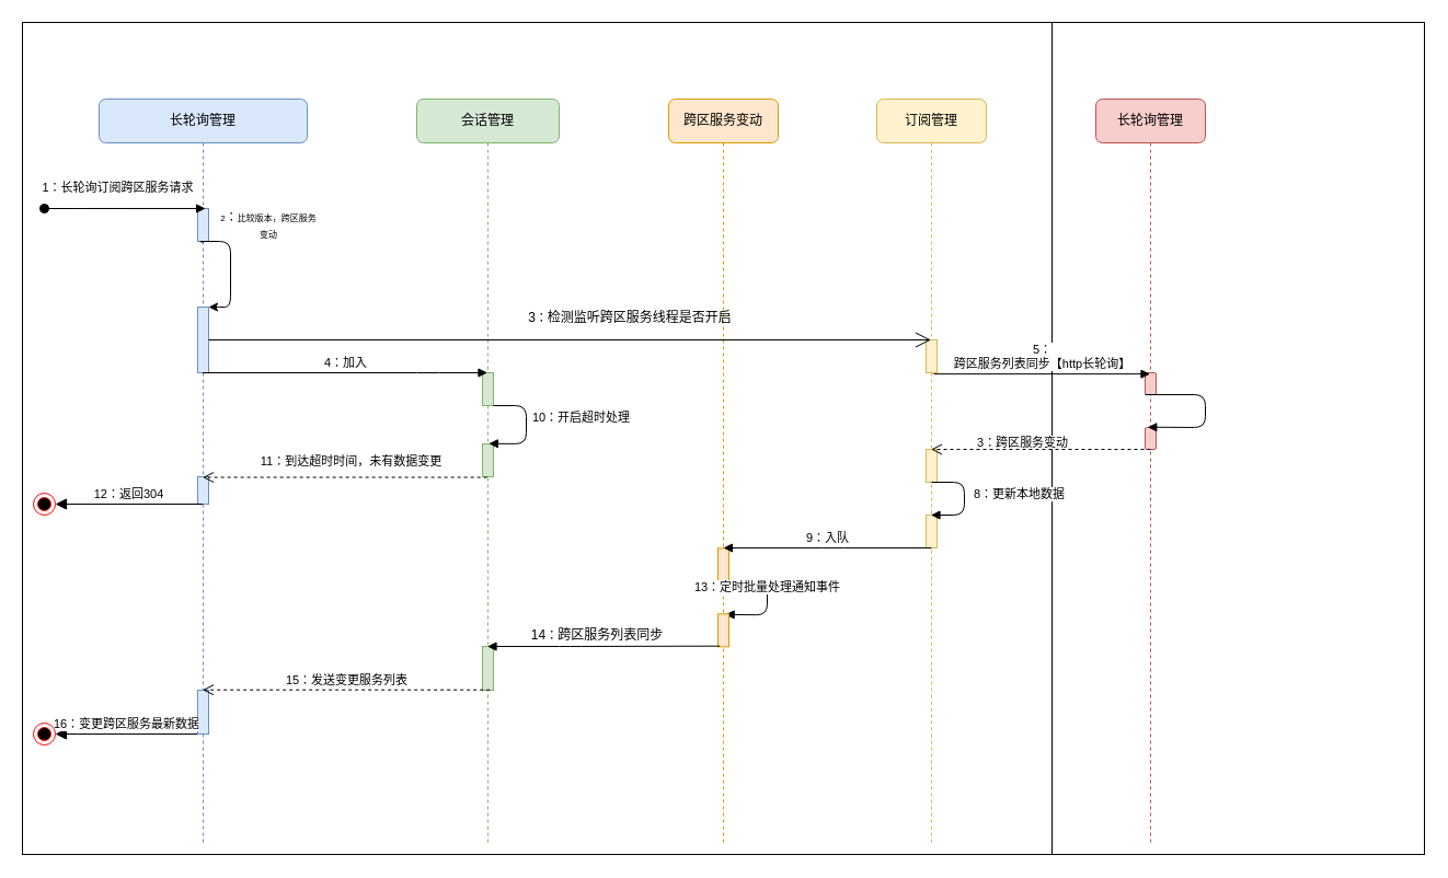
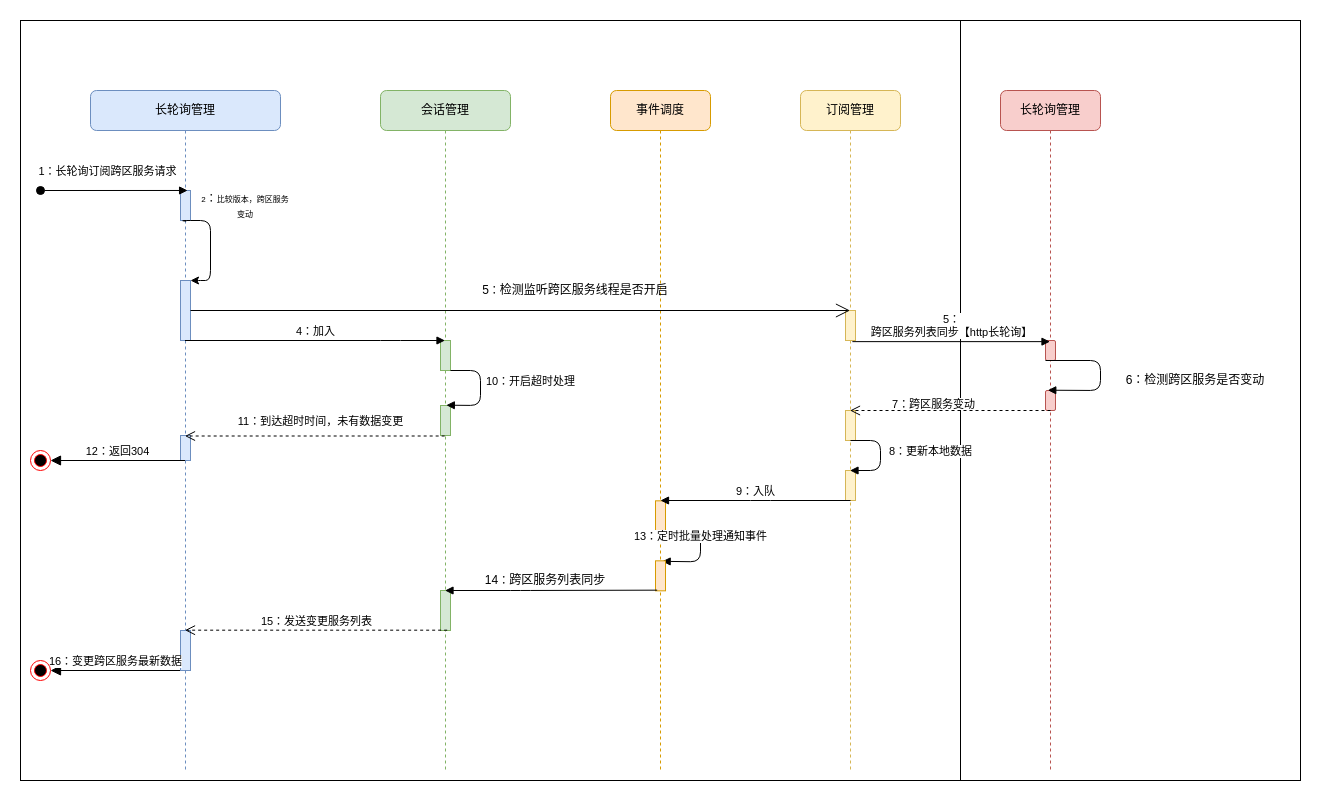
- <mxCell id="9" value="跨区服务变动" style="shape=umlLifeline;perimeter=lifelinePerimeter;whiteSpace=wrap;html=1;container=1;collapsible=0;recursiveResize=0;outlineConnect=0;rounded=1;shadow=0;comic=0;labelBackgroundColor=none;strokeWidth=1;fontFamily=Verdana;fontSize=12;align=center;fillColor=#ffe6cc;strokeColor=#d79b00;sketch=0;" parent="1" vertex="1"><mxGeometry x="610" y="90" width="100" height="680" as="geometry" /></mxCell>
+ <mxCell id="9" value="事件调度" style="shape=umlLifeline;perimeter=lifelinePerimeter;whiteSpace=wrap;html=1;container=1;collapsible=0;recursiveResize=0;outlineConnect=0;rounded=1;shadow=0;comic=0;labelBackgroundColor=none;strokeWidth=1;fontFamily=Verdana;fontSize=12;align=center;fillColor=#ffe6cc;strokeColor=#d79b00;sketch=0;" parent="1" vertex="1"><mxGeometry x="610" y="90" width="100" height="680" as="geometry" /></mxCell>
- <mxCell id="30" value="3&lt;span style=&quot;font-size: 11px ; background-color: rgb(255 , 255 , 255)&quot;&gt;：&lt;/span&gt;检测监听跨区服务线程是否开启" style="text;html=1;strokeColor=none;fillColor=none;align=center;verticalAlign=middle;whiteSpace=wrap;rounded=0;sketch=0;" parent="1" vertex="1"><mxGeometry x="450" y="280" width="250" height="20" as="geometry" /></mxCell>
+ <mxCell id="30" value="5&lt;span style=&quot;font-size: 11px ; background-color: rgb(255 , 255 , 255)&quot;&gt;：&lt;/span&gt;检测监听跨区服务线程是否开启" style="text;html=1;strokeColor=none;fillColor=none;align=center;verticalAlign=middle;whiteSpace=wrap;rounded=0;sketch=0;" parent="1" vertex="1"><mxGeometry x="450" y="280" width="250" height="20" as="geometry" /></mxCell>
+ <mxCell id="45" value="6：检测跨区服务是否变动" style="text;html=1;strokeColor=none;fillColor=none;align=center;verticalAlign=middle;whiteSpace=wrap;rounded=0;" parent="1" vertex="1"><mxGeometry x="1100" y="370" width="190" height="20" as="geometry" /></mxCell>
- <mxCell id="31" value="&lt;span style=&quot;color: rgb(0 , 0 , 0) ; font-family: &amp;#34;helvetica&amp;#34; ; font-size: 11px ; font-style: normal ; font-weight: 400 ; letter-spacing: normal ; text-align: center ; text-indent: 0px ; text-transform: none ; word-spacing: 0px ; background-color: rgb(255 , 255 , 255) ; display: inline ; float: none&quot;&gt;3&lt;span style=&quot;font-family: &amp;#34;helvetica&amp;#34;&quot;&gt;：跨区&lt;/span&gt;服务变动&lt;/span&gt;" style="text;whiteSpace=wrap;html=1;sketch=0;" parent="1" vertex="1"><mxGeometry x="890" y="390" width="150" height="20" as="geometry" /></mxCell>
+ <mxCell id="31" value="&lt;span style=&quot;color: rgb(0 , 0 , 0) ; font-family: &amp;#34;helvetica&amp;#34; ; font-size: 11px ; font-style: normal ; font-weight: 400 ; letter-spacing: normal ; text-align: center ; text-indent: 0px ; text-transform: none ; word-spacing: 0px ; background-color: rgb(255 , 255 , 255) ; display: inline ; float: none&quot;&gt;7&lt;span style=&quot;font-family: &amp;#34;helvetica&amp;#34;&quot;&gt;：跨区&lt;/span&gt;服务变动&lt;/span&gt;" style="text;whiteSpace=wrap;html=1;sketch=0;" parent="1" vertex="1"><mxGeometry x="890" y="390" width="150" height="20" as="geometry" /></mxCell>
